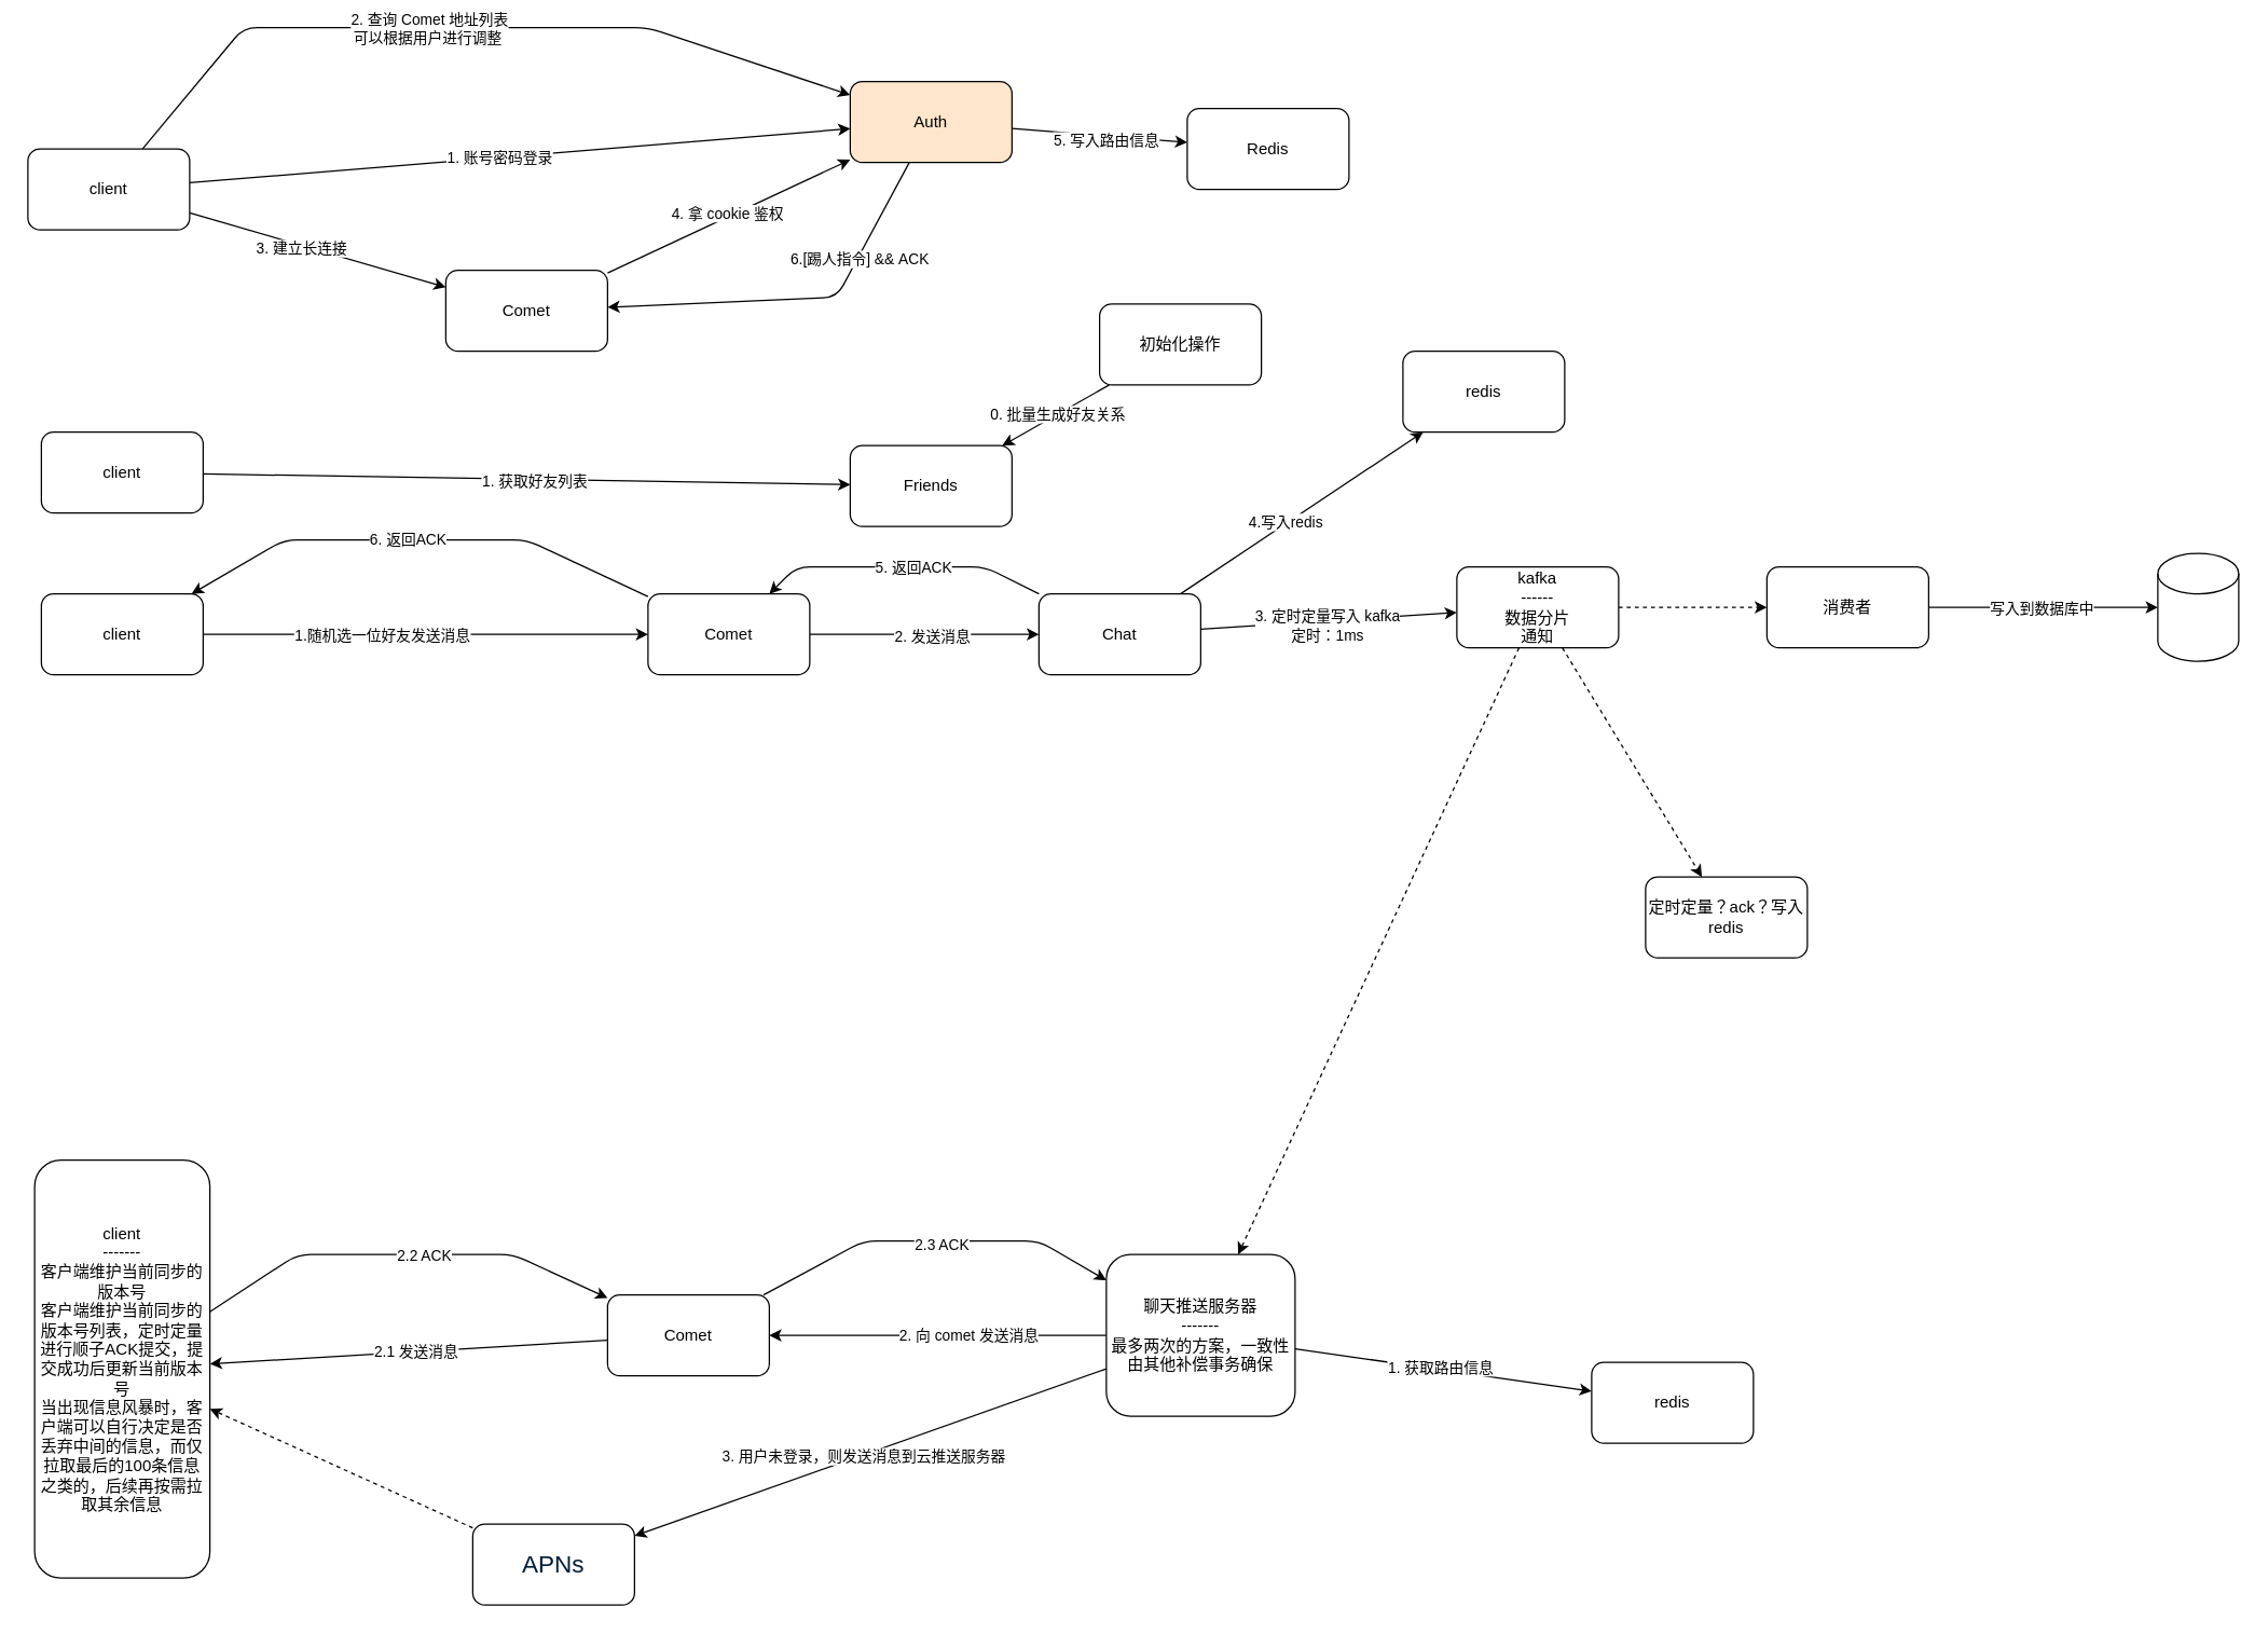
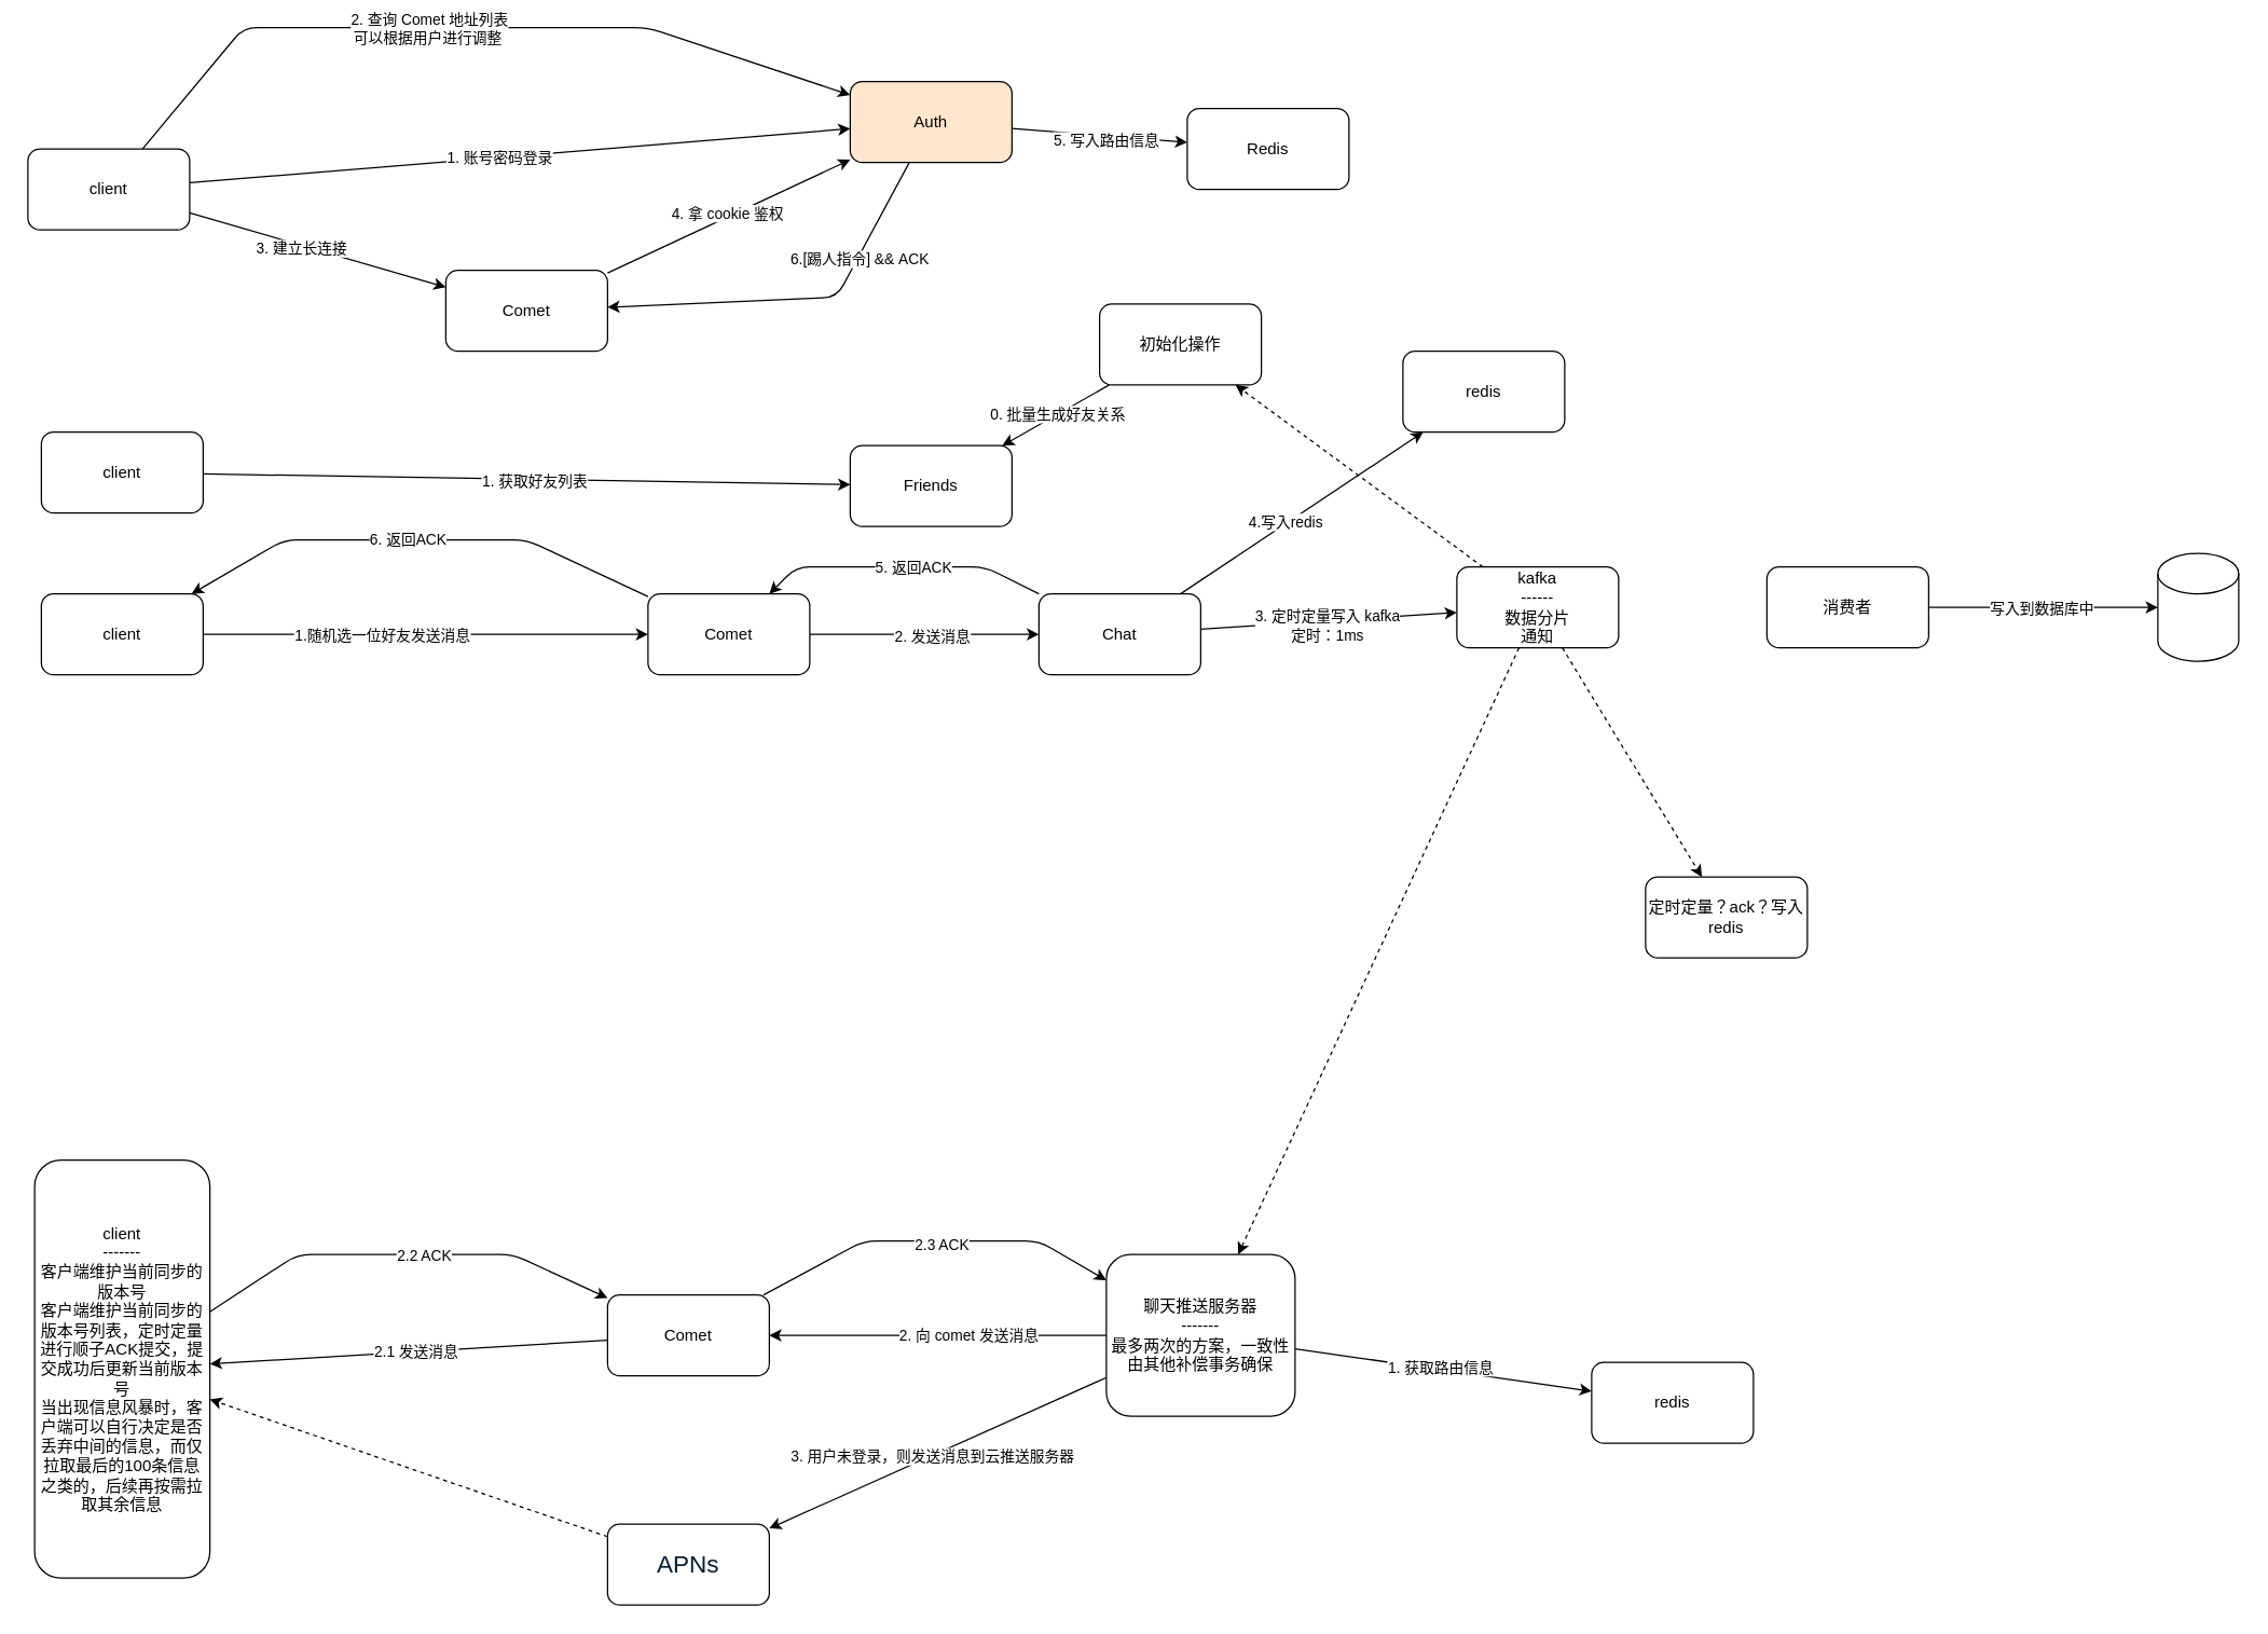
- <mxCell id="38" style="edgeStyle=none;html=1;dashed=1;" parent="1" source="41" target="45" edge="1"><mxGeometry relative="1" as="geometry" /></mxCell>
+ <mxCell id="38" style="edgeStyle=none;html=1;dashed=1;" parent="1" source="41" target="66" edge="1"><mxGeometry relative="1" as="geometry" /></mxCell>
- <mxCell id="63" value="&lt;span style=&quot;color: rgb(0, 29, 53); font-family: Arial, sans-serif; font-size: 18px; text-align: start; background-color: rgb(255, 255, 255);&quot;&gt;APNs&lt;/span&gt;" style="rounded=1;whiteSpace=wrap;html=1;" parent="1" vertex="1"><mxGeometry x="350" y="1130" width="120" height="60" as="geometry" /></mxCell>
+ <mxCell id="63" value="&lt;span style=&quot;color: rgb(0, 29, 53); font-family: Arial, sans-serif; font-size: 18px; text-align: start; background-color: rgb(255, 255, 255);&quot;&gt;APNs&lt;/span&gt;" style="rounded=1;whiteSpace=wrap;html=1;" parent="1" vertex="1"><mxGeometry x="450" y="1130" width="120" height="60" as="geometry" /></mxCell>
